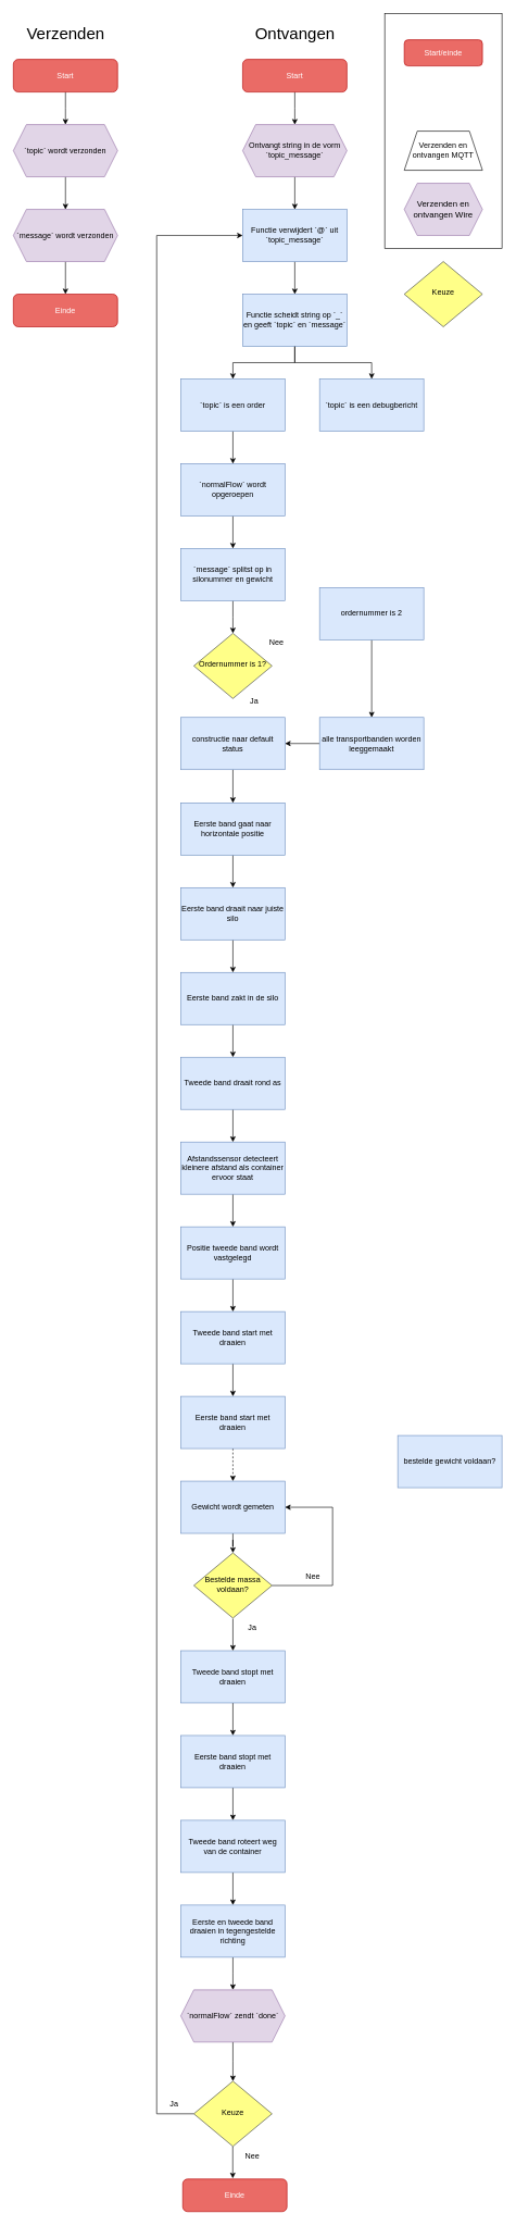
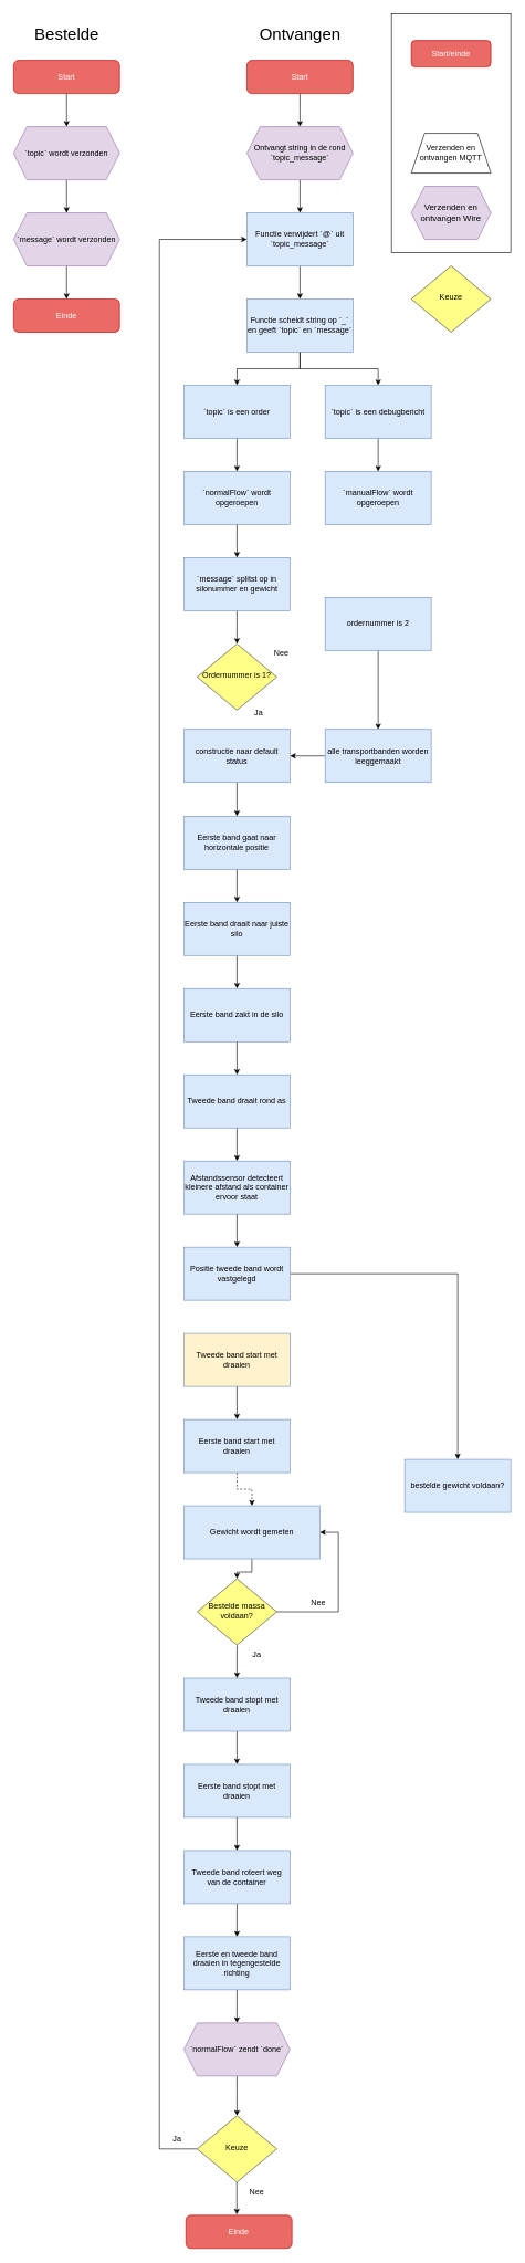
- <mxCell id="10" value="Verzenden" style="text;html=1;align=center;verticalAlign=middle;resizable=0;points=[];autosize=1;strokeColor=none;fillColor=none;fontSize=25;" parent="1" vertex="1"><mxGeometry x="30" y="30" width="140" height="40" as="geometry" /></mxCell>
+ <mxCell id="10" value="Bestelde" style="text;html=1;align=center;verticalAlign=middle;resizable=0;points=[];autosize=1;strokeColor=none;fillColor=none;fontSize=25;" parent="1" vertex="1"><mxGeometry x="30" y="30" width="140" height="40" as="geometry" /></mxCell>
- <mxCell id="9" value="Ontvangt string in de vorm `topic_message`" style="shape=hexagon;perimeter=hexagonPerimeter2;whiteSpace=wrap;html=1;fixedSize=1;fontSize=12;fillColor=#e1d5e7;strokeColor=#9673a6;" parent="1" vertex="1"><mxGeometry x="372" y="190" width="160" height="80" as="geometry" /></mxCell>
+ <mxCell id="9" value="Ontvangt string in de rond `topic_message`" style="shape=hexagon;perimeter=hexagonPerimeter2;whiteSpace=wrap;html=1;fixedSize=1;fontSize=12;fillColor=#e1d5e7;strokeColor=#9673a6;" parent="1" vertex="1"><mxGeometry x="372" y="190" width="160" height="80" as="geometry" /></mxCell>
+ <mxCell id="27" style="edgeStyle=orthogonalEdgeStyle;rounded=0;orthogonalLoop=1;jettySize=auto;html=1;" parent="1" source="28" target="31" edge="1"><mxGeometry relative="1" as="geometry" /></mxCell>
+ <mxCell id="31" value="`manualFlow` wordt opgeroepen" style="rounded=0;whiteSpace=wrap;html=1;fillColor=#dae8fc;strokeColor=#6c8ebf;" parent="1" vertex="1"><mxGeometry x="490" y="710" width="160" height="80" as="geometry" /></mxCell>
- <mxCell id="52" style="edgeStyle=orthogonalEdgeStyle;rounded=0;orthogonalLoop=1;jettySize=auto;html=1;" parent="1" source="53" target="55" edge="1"><mxGeometry relative="1" as="geometry" /></mxCell>
+ <mxCell id="52" style="edgeStyle=orthogonalEdgeStyle;rounded=0;orthogonalLoop=1;jettySize=auto;html=1;" parent="1" source="53" target="60" edge="1"><mxGeometry relative="1" as="geometry" /></mxCell>
- <mxCell id="55" value="Tweede band start met draaien" style="rounded=0;whiteSpace=wrap;html=1;fillColor=#dae8fc;strokeColor=#6c8ebf;" parent="1" vertex="1"><mxGeometry x="277" y="2010" width="160" height="80" as="geometry" /></mxCell>
+ <mxCell id="55" value="Tweede band start met draaien" style="rounded=0;whiteSpace=wrap;html=1;fillColor=#fff2cc;strokeColor=#6c8ebf;" parent="1" vertex="1"><mxGeometry x="277" y="2010" width="160" height="80" as="geometry" /></mxCell>
- <mxCell id="59" value="Gewicht wordt gemeten" style="rounded=0;whiteSpace=wrap;html=1;fillColor=#dae8fc;strokeColor=#6c8ebf;" parent="1" vertex="1"><mxGeometry x="277" y="2270" width="160" height="80" as="geometry" /></mxCell>
+ <mxCell id="59" value="Gewicht wordt gemeten" style="rounded=0;whiteSpace=wrap;html=1;fillColor=#dae8fc;strokeColor=#6c8ebf;" parent="1" vertex="1"><mxGeometry x="277" y="2270" width="205" height="80" as="geometry" /></mxCell>
